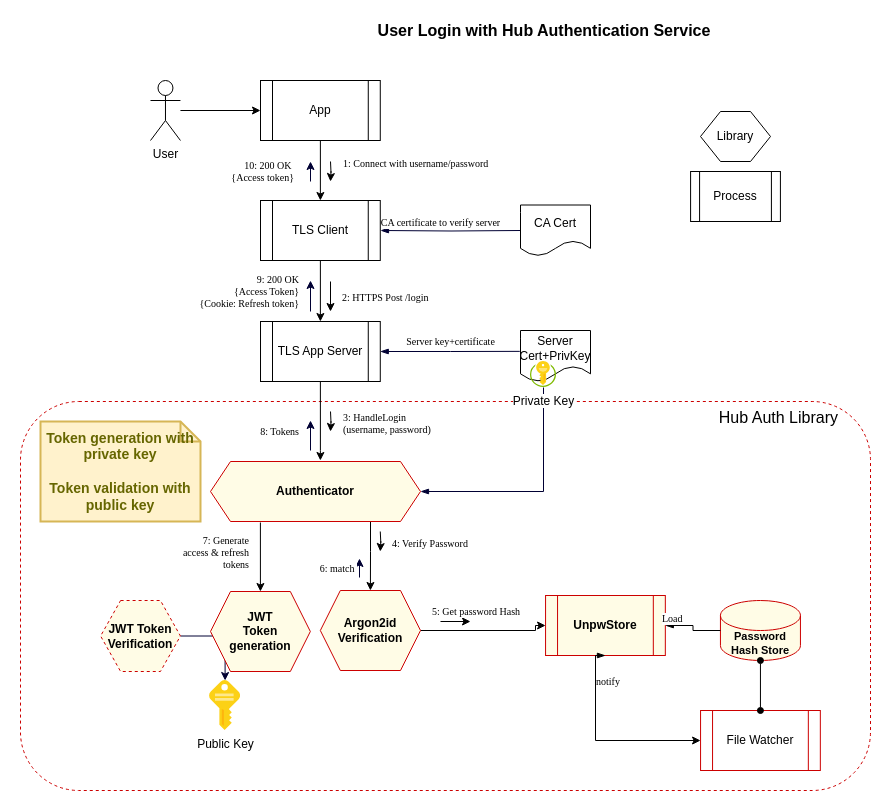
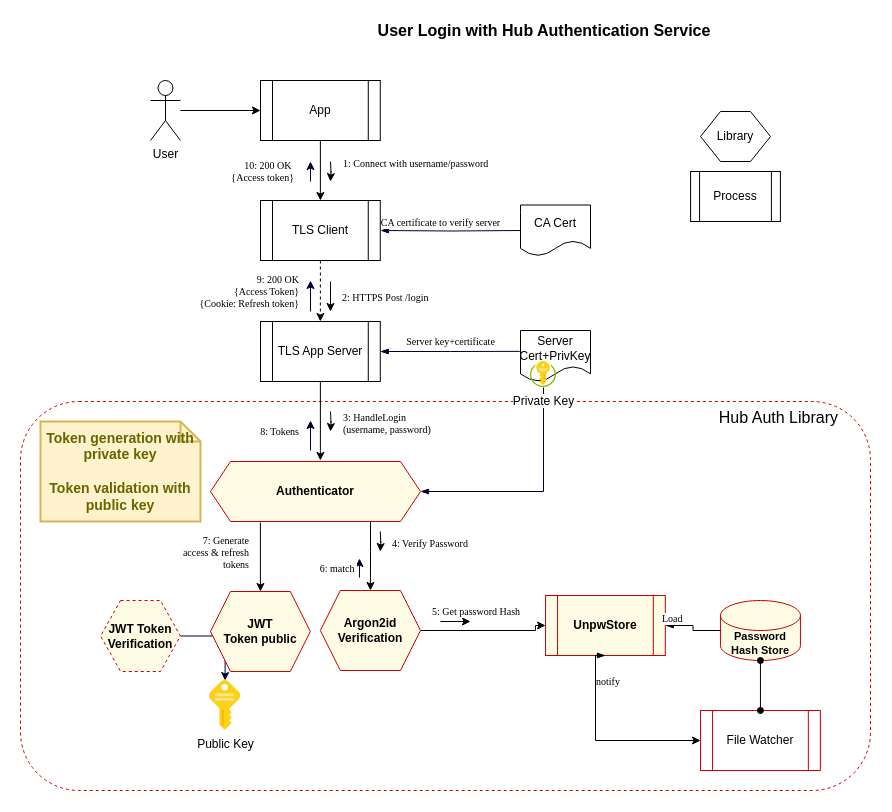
- <mxCell id="10" value="" style="edgeStyle=orthogonalEdgeStyle;rounded=0;orthogonalLoop=1;jettySize=auto;html=1;align=left;labelPosition=right;verticalLabelPosition=middle;verticalAlign=middle;" parent="1" source="8" target="9" edge="1"><mxGeometry as="geometry"><mxPoint x="100" y="-29" as="offset" /></mxGeometry></mxCell>
+ <mxCell id="10" value="" style="edgeStyle=orthogonalEdgeStyle;rounded=0;orthogonalLoop=1;jettySize=auto;html=1;align=left;labelPosition=right;verticalLabelPosition=middle;verticalAlign=middle;dashed=1;" parent="1" source="8" target="9" edge="1"><mxGeometry as="geometry"><mxPoint x="100" y="-29" as="offset" /></mxGeometry></mxCell>
- <mxCell id="25" value="JWT&lt;br&gt;Token generation" style="shape=hexagon;perimeter=hexagonPerimeter2;whiteSpace=wrap;html=1;fixedSize=1;strokeColor=#CC0000;fillColor=#FFFCE6;fontStyle=1" parent="1" vertex="1"><mxGeometry x="210" y="591" width="99.84" height="80" as="geometry" /></mxCell>
+ <mxCell id="25" value="JWT&lt;br&gt;Token public" style="shape=hexagon;perimeter=hexagonPerimeter2;whiteSpace=wrap;html=1;fixedSize=1;strokeColor=#CC0000;fillColor=#FFFCE6;fontStyle=1" parent="1" vertex="1"><mxGeometry x="210" y="591" width="99.84" height="80" as="geometry" /></mxCell>
